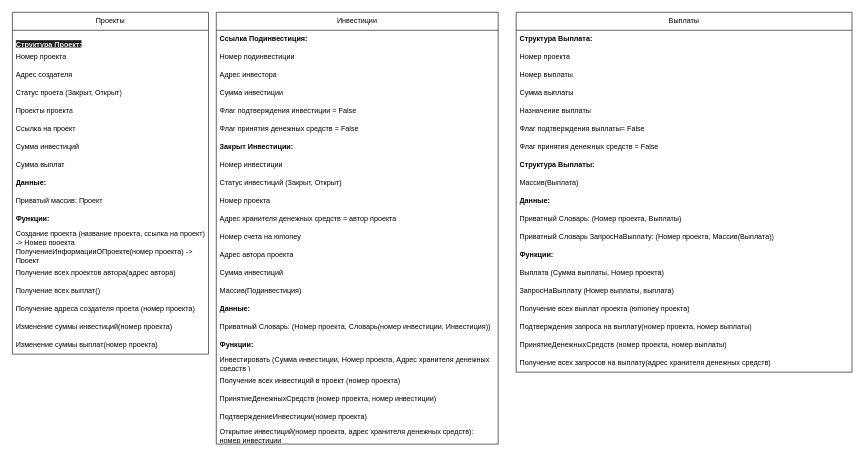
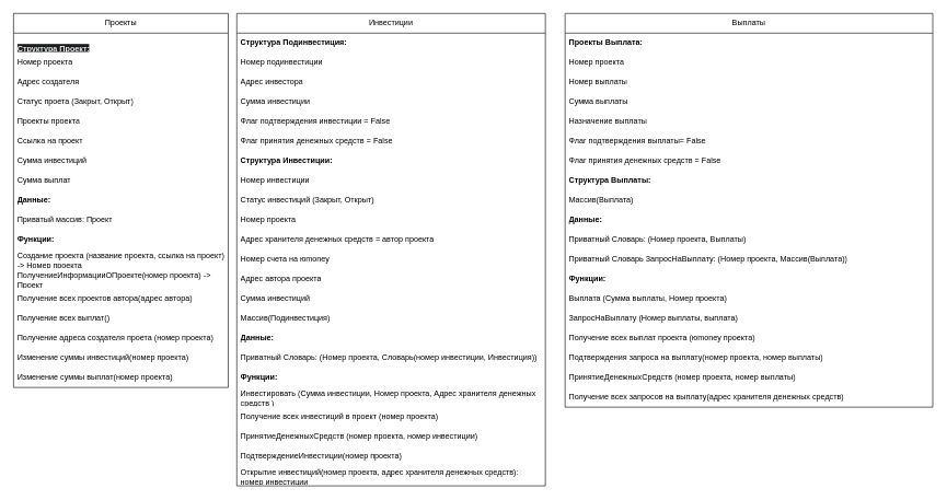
- <mxCell id="22" value="&lt;b&gt;Ссылка Подинвестиция:&lt;/b&gt;" style="text;strokeColor=none;fillColor=none;align=left;verticalAlign=middle;spacingLeft=4;spacingRight=4;overflow=hidden;points=[[0,0.5],[1,0.5]];portConstraint=eastwest;rotatable=0;whiteSpace=wrap;html=1;" parent="21" vertex="1"><mxGeometry y="30" width="470" height="30" as="geometry" /></mxCell>
+ <mxCell id="22" value="&lt;b&gt;Структура Подинвестиция:&lt;/b&gt;" style="text;strokeColor=none;fillColor=none;align=left;verticalAlign=middle;spacingLeft=4;spacingRight=4;overflow=hidden;points=[[0,0.5],[1,0.5]];portConstraint=eastwest;rotatable=0;whiteSpace=wrap;html=1;" parent="21" vertex="1"><mxGeometry y="30" width="470" height="30" as="geometry" /></mxCell>
- <mxCell id="47" value="&lt;b&gt;Структура Выплата:&lt;/b&gt;" style="text;strokeColor=none;fillColor=none;align=left;verticalAlign=middle;spacingLeft=4;spacingRight=4;overflow=hidden;points=[[0,0.5],[1,0.5]];portConstraint=eastwest;rotatable=0;whiteSpace=wrap;html=1;" parent="46" vertex="1"><mxGeometry y="30" width="560" height="30" as="geometry" /></mxCell>
+ <mxCell id="47" value="&lt;b&gt;Проекты Выплата:&lt;/b&gt;" style="text;strokeColor=none;fillColor=none;align=left;verticalAlign=middle;spacingLeft=4;spacingRight=4;overflow=hidden;points=[[0,0.5],[1,0.5]];portConstraint=eastwest;rotatable=0;whiteSpace=wrap;html=1;" parent="46" vertex="1"><mxGeometry y="30" width="560" height="30" as="geometry" /></mxCell>
- <mxCell id="28" value="&lt;b&gt;Закрыт Инвестиции:&lt;/b&gt;" style="text;strokeColor=none;fillColor=none;align=left;verticalAlign=middle;spacingLeft=4;spacingRight=4;overflow=hidden;points=[[0,0.5],[1,0.5]];portConstraint=eastwest;rotatable=0;whiteSpace=wrap;html=1;" parent="21" vertex="1"><mxGeometry y="210" width="470" height="30" as="geometry" /></mxCell>
+ <mxCell id="28" value="&lt;b&gt;Структура Инвестиции:&lt;/b&gt;" style="text;strokeColor=none;fillColor=none;align=left;verticalAlign=middle;spacingLeft=4;spacingRight=4;overflow=hidden;points=[[0,0.5],[1,0.5]];portConstraint=eastwest;rotatable=0;whiteSpace=wrap;html=1;" parent="21" vertex="1"><mxGeometry y="210" width="470" height="30" as="geometry" /></mxCell>
